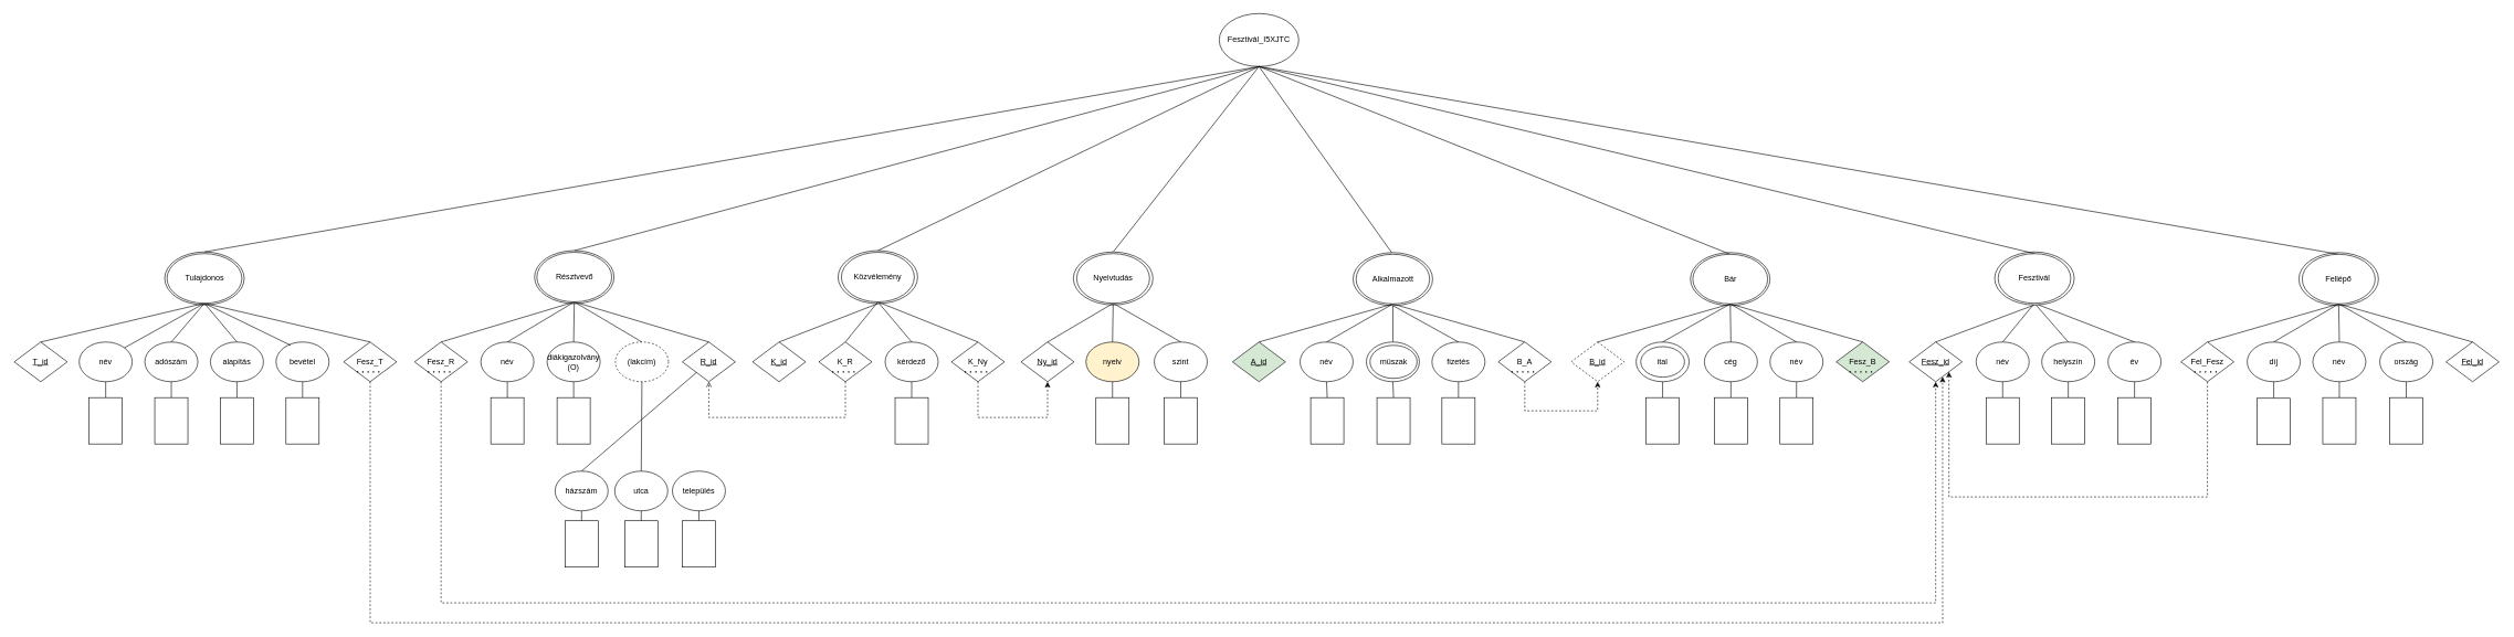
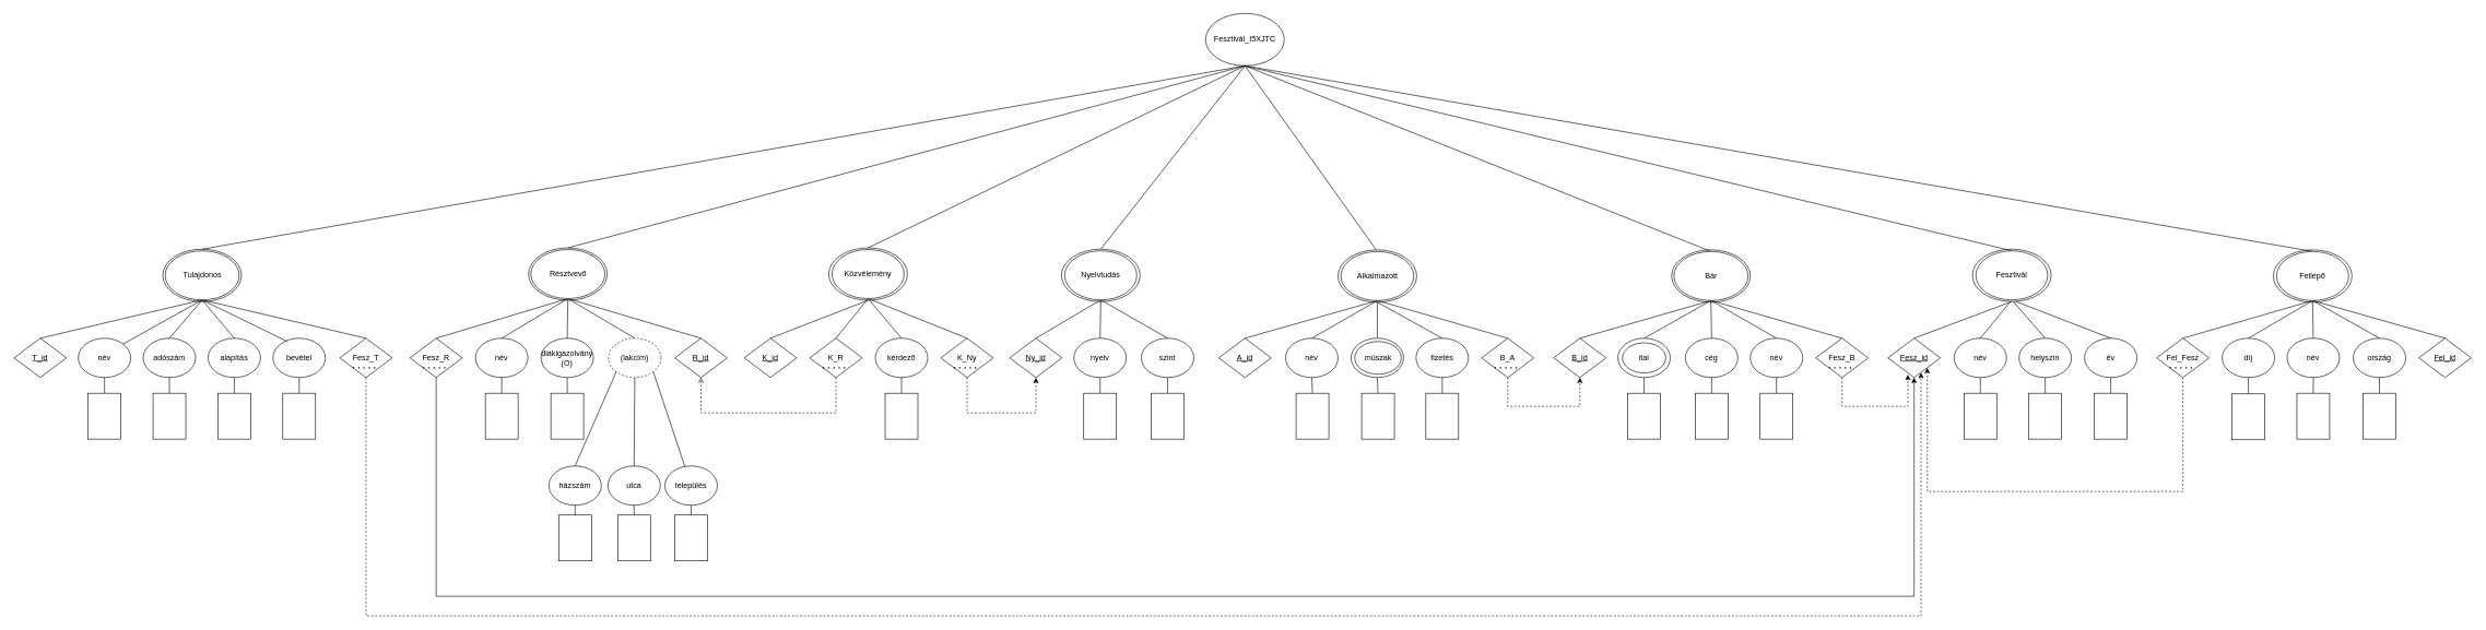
- <mxCell id="112" value="nyelv" style="ellipse;whiteSpace=wrap;html=1;fillColor=#fff2cc;" parent="1" vertex="1"><mxGeometry x="1637" y="516" width="80" height="60" as="geometry" /></mxCell>
+ <mxCell id="112" value="nyelv" style="ellipse;whiteSpace=wrap;html=1;" parent="1" vertex="1"><mxGeometry x="1637" y="516" width="80" height="60" as="geometry" /></mxCell>
- <mxCell id="133" value="&lt;u&gt;A_id&lt;/u&gt;" style="rhombus;whiteSpace=wrap;html=1;fillColor=#d5e8d4;" parent="1" vertex="1"><mxGeometry x="1858" y="516" width="80" height="60" as="geometry" /></mxCell>
+ <mxCell id="133" value="&lt;u&gt;A_id&lt;/u&gt;" style="rhombus;whiteSpace=wrap;html=1;" parent="1" vertex="1"><mxGeometry x="1858" y="516" width="80" height="60" as="geometry" /></mxCell>
- <mxCell id="49" value="&lt;u&gt;B_id&lt;/u&gt;" style="rhombus;whiteSpace=wrap;html=1;dashed=1;" parent="1" vertex="1"><mxGeometry x="2369" y="516" width="80" height="60" as="geometry" /></mxCell>
+ <mxCell id="49" value="&lt;u&gt;B_id&lt;/u&gt;" style="rhombus;whiteSpace=wrap;html=1;" parent="1" vertex="1"><mxGeometry x="2369" y="516" width="80" height="60" as="geometry" /></mxCell>
- <mxCell id="106" value="Fesz_B" style="rhombus;whiteSpace=wrap;html=1;fillColor=#d5e8d4;" parent="1" vertex="1"><mxGeometry x="2769" y="516" width="80" height="60" as="geometry" /></mxCell>
+ <mxCell id="106" value="Fesz_B" style="rhombus;whiteSpace=wrap;html=1;" parent="1" vertex="1"><mxGeometry x="2769" y="516" width="80" height="60" as="geometry" /></mxCell>
+ <mxCell id="105" style="edgeStyle=orthogonalEdgeStyle;rounded=0;orthogonalLoop=1;jettySize=auto;html=1;exitX=0.5;exitY=1;exitDx=0;exitDy=0;entryX=0.381;entryY=0.925;entryDx=0;entryDy=0;entryPerimeter=0;dashed=1;" parent="1" source="106" target="21" edge="1"><mxGeometry relative="1" as="geometry"><mxPoint x="2906" y="780" as="sourcePoint" /><Array as="points"><mxPoint x="2809" y="620" /><mxPoint x="2910" y="620" /></Array></mxGeometry></mxCell>
- <mxCell id="97" value="" style="endArrow=none;html=1;rounded=0;exitX=0.5;exitY=0;exitDx=0;exitDy=0;" parent="1" source="94" target="63" edge="1"><mxGeometry width="50" height="50" relative="1" as="geometry"><mxPoint x="1237" y="790" as="sourcePoint" /><mxPoint x="1287" y="740" as="targetPoint" /></mxGeometry></mxCell>
+ <mxCell id="97" value="" style="endArrow=none;html=1;rounded=0;entryX=0;entryY=1;entryDx=0;entryDy=0;exitX=0.5;exitY=0;exitDx=0;exitDy=0;" parent="1" source="94" target="90" edge="1"><mxGeometry width="50" height="50" relative="1" as="geometry"><mxPoint x="1237" y="790" as="sourcePoint" /><mxPoint x="1287" y="740" as="targetPoint" /></mxGeometry></mxCell>
+ <mxCell id="95" value="" style="endArrow=none;html=1;rounded=0;entryX=1;entryY=1;entryDx=0;entryDy=0;exitX=0.381;exitY=0.017;exitDx=0;exitDy=0;exitPerimeter=0;" parent="1" source="92" target="90" edge="1"><mxGeometry width="50" height="50" relative="1" as="geometry"><mxPoint x="1034.64" y="705.4" as="sourcePoint" /><mxPoint x="1287" y="740" as="targetPoint" /></mxGeometry></mxCell>
- <mxCell id="108" style="edgeStyle=orthogonalEdgeStyle;rounded=0;orthogonalLoop=1;jettySize=auto;html=1;entryX=0.5;entryY=1;entryDx=0;entryDy=0;exitX=0.5;exitY=1;exitDx=0;exitDy=0;dashed=1;" parent="1" source="109" target="21" edge="1"><mxGeometry relative="1" as="geometry"><mxPoint x="2439" y="1260" as="targetPoint" /><Array as="points"><mxPoint x="664" y="910" /><mxPoint x="2919" y="910" /></Array></mxGeometry></mxCell>
+ <mxCell id="108" style="edgeStyle=orthogonalEdgeStyle;rounded=0;orthogonalLoop=1;jettySize=auto;html=1;entryX=0.5;entryY=1;entryDx=0;entryDy=0;exitX=0.5;exitY=1;exitDx=0;exitDy=0;dashed=0;" parent="1" source="109" target="21" edge="1"><mxGeometry relative="1" as="geometry"><mxPoint x="2439" y="1260" as="targetPoint" /><Array as="points"><mxPoint x="664" y="910" /><mxPoint x="2919" y="910" /></Array></mxGeometry></mxCell>
